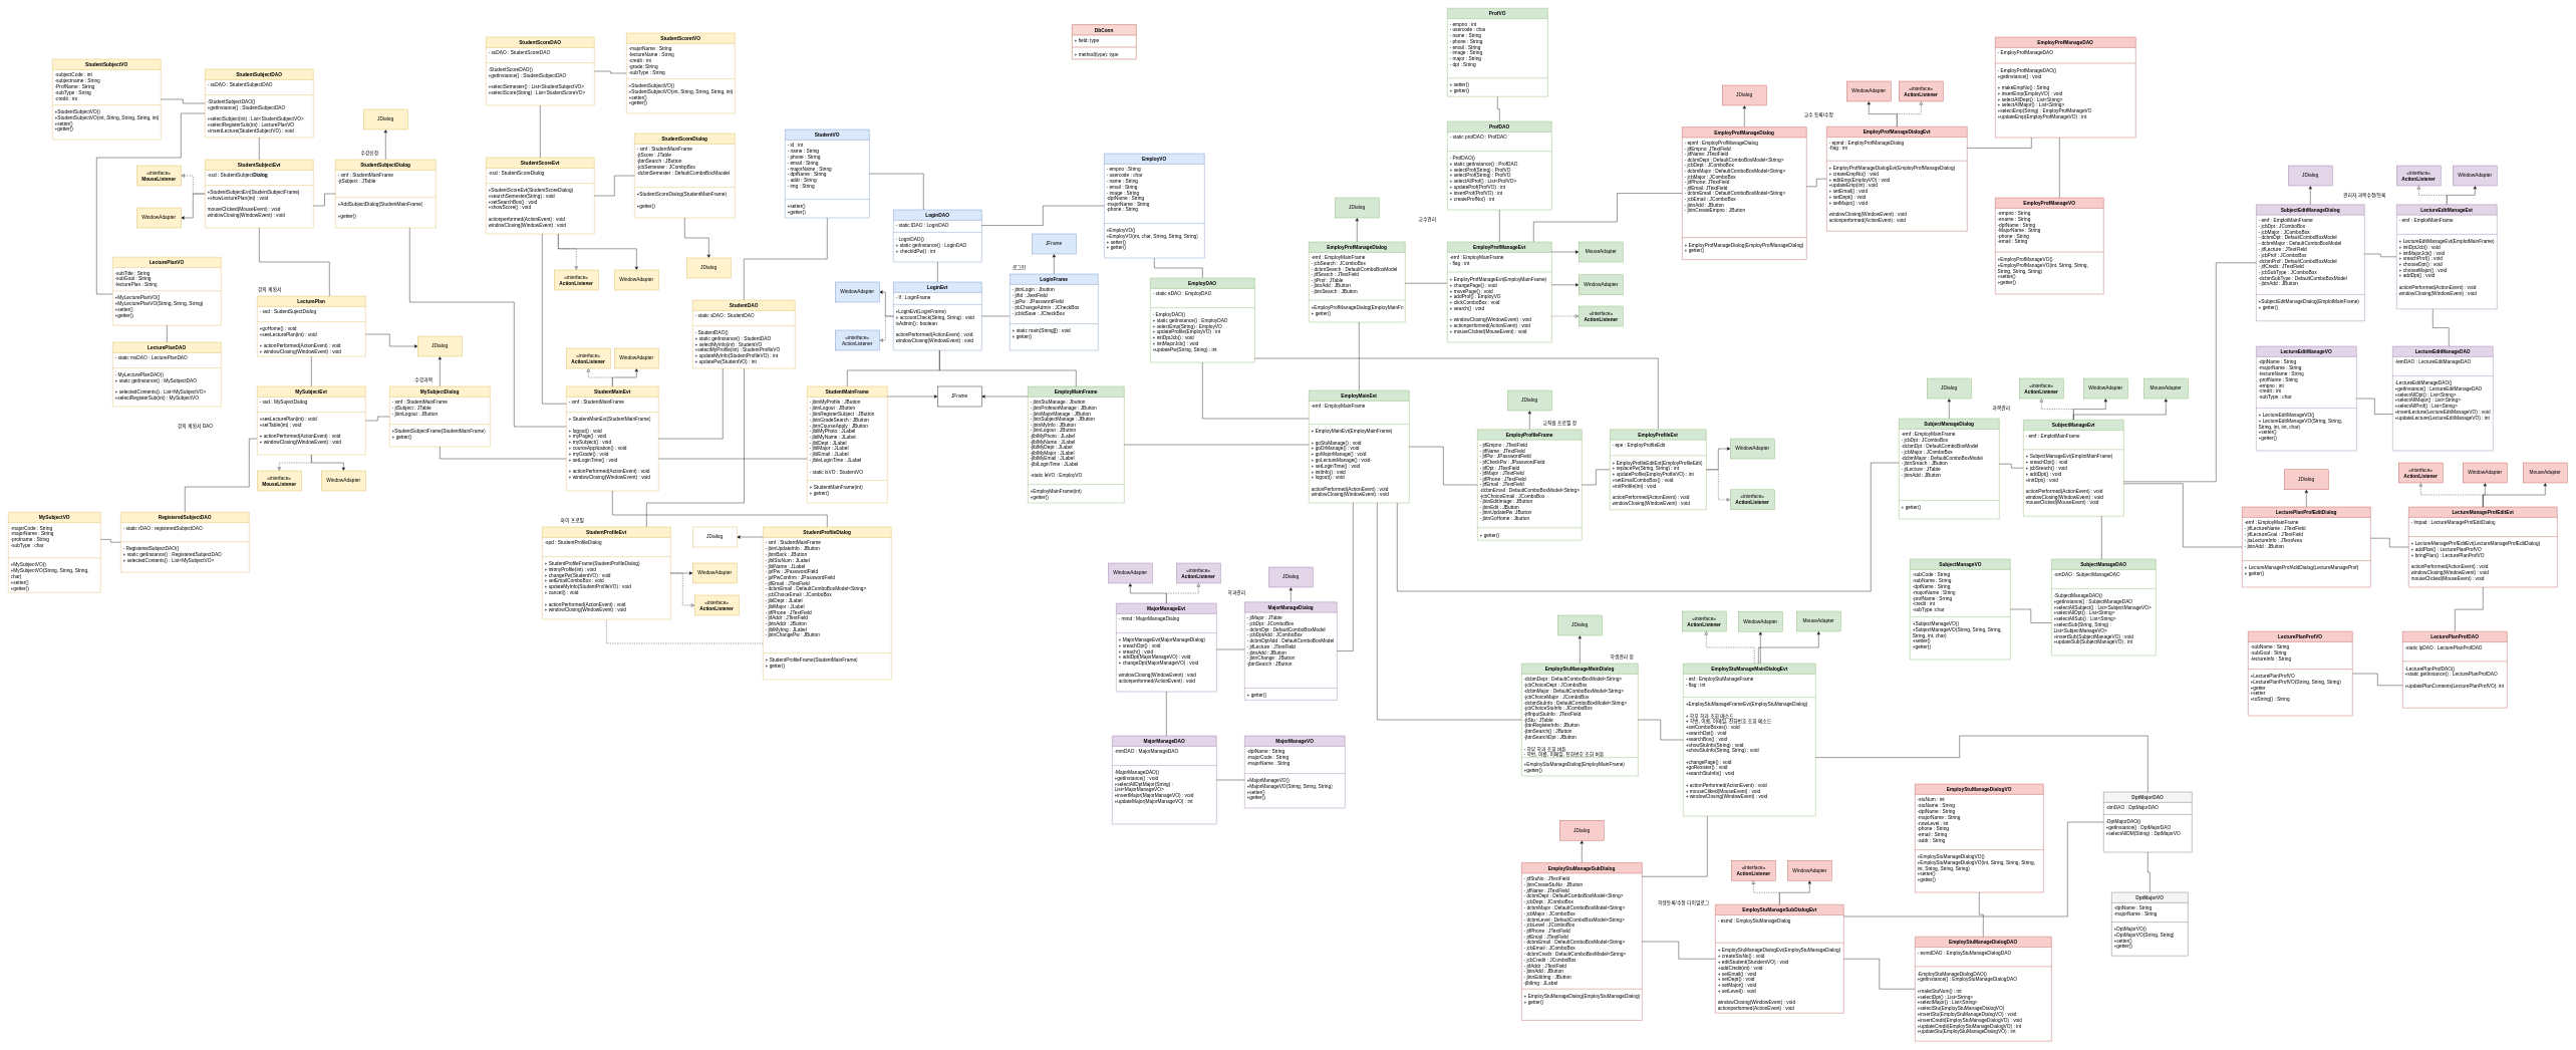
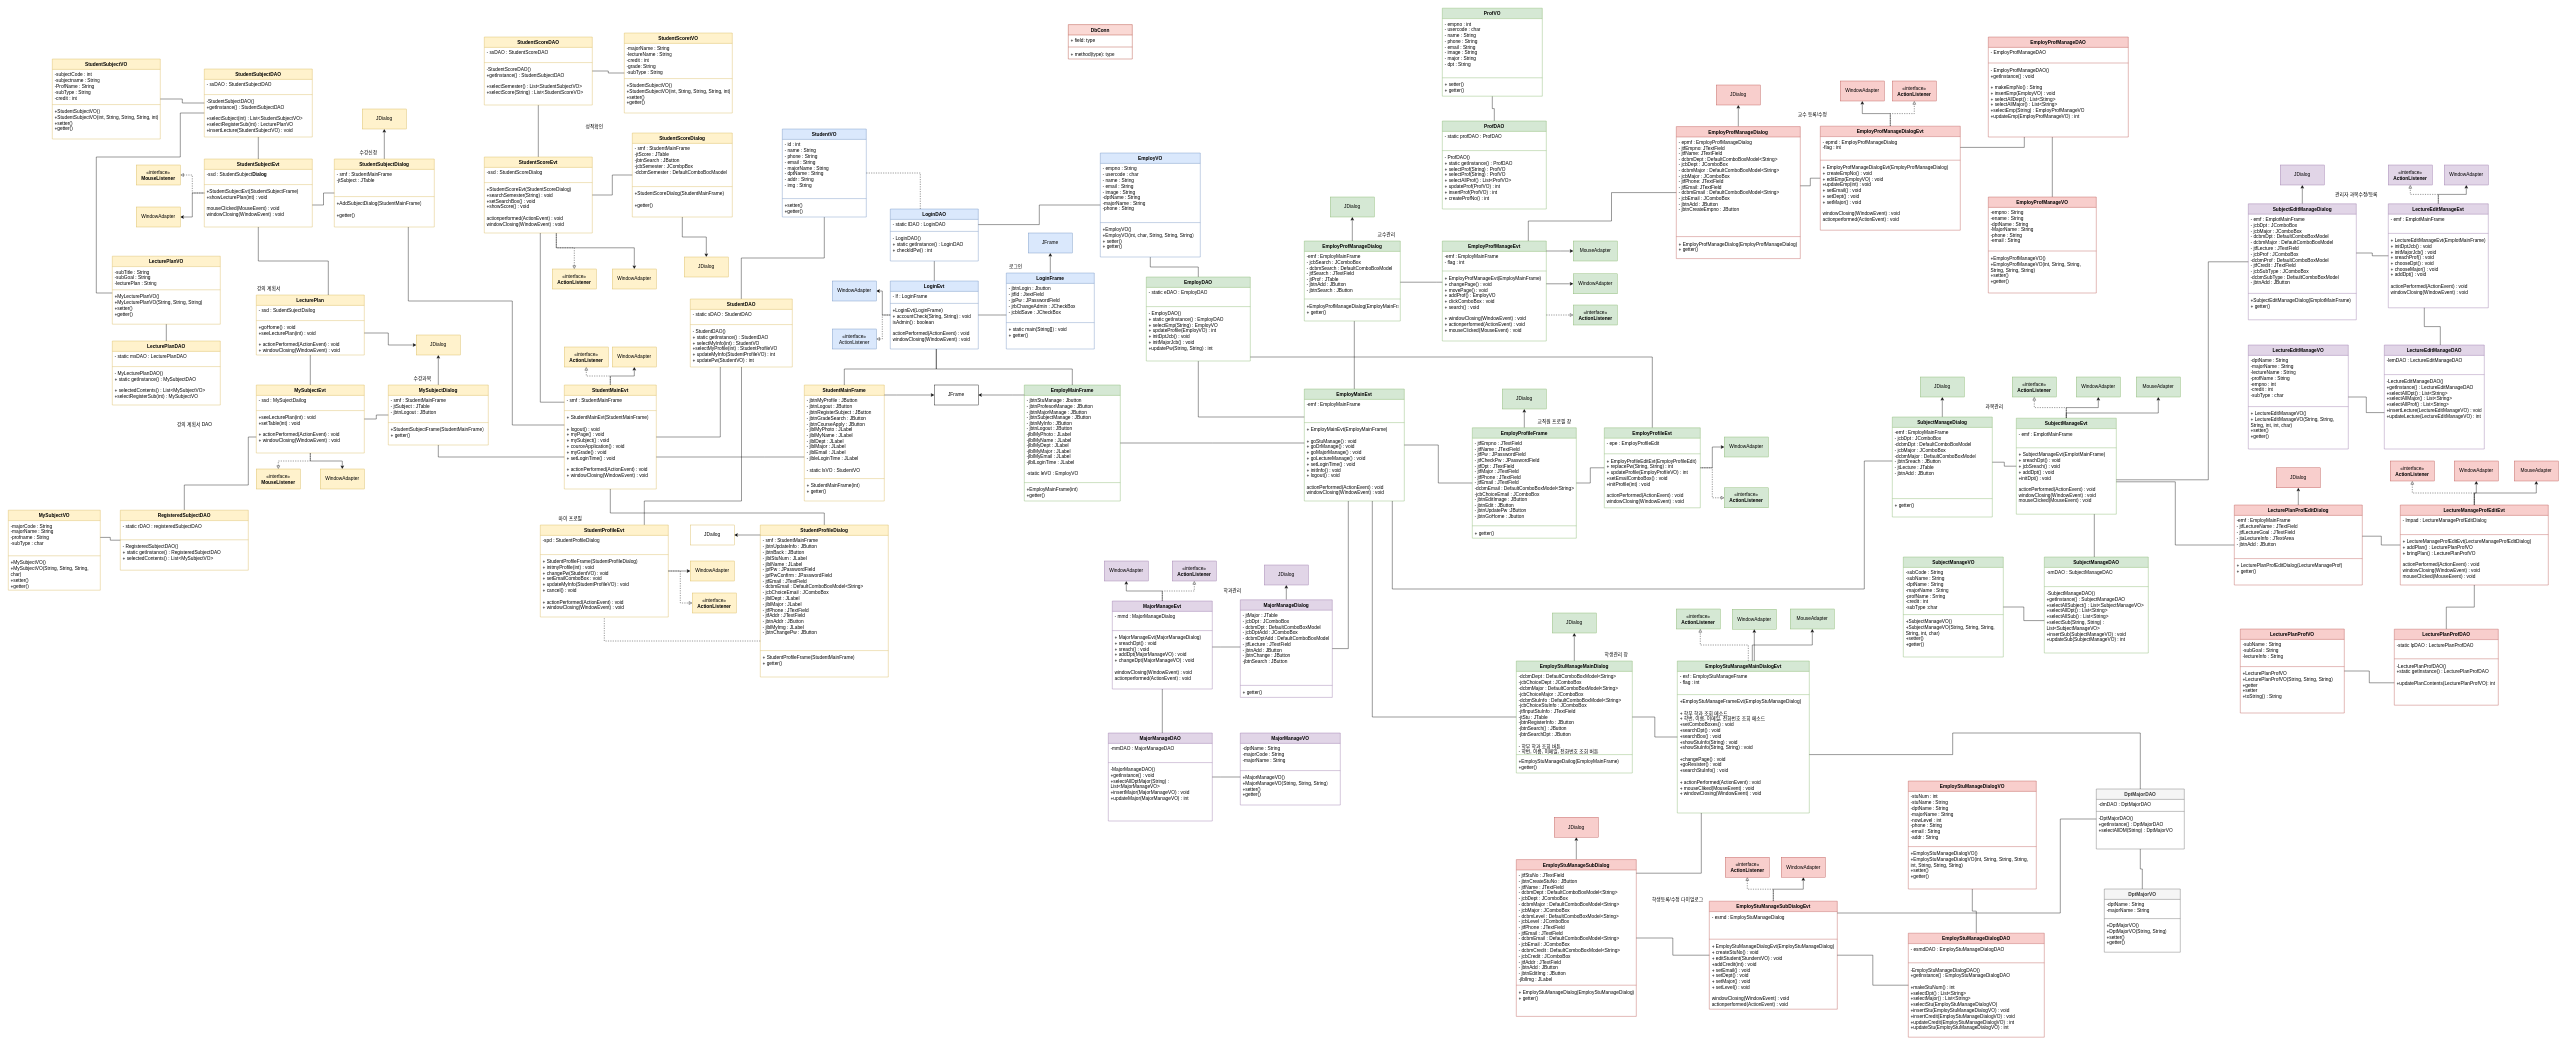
+ <mxCell id="167" value="성적확인" style="text;html=1;align=center;verticalAlign=middle;resizable=0;points=[];autosize=1;strokeColor=none;fillColor=none;fontColor=#000000;labelBackgroundColor=none;" parent="1" vertex="1"><mxGeometry x="1450" y="302" width="70" height="30" as="geometry" /></mxCell>
- <mxCell id="428" style="edgeStyle=orthogonalEdgeStyle;rounded=0;orthogonalLoop=1;jettySize=auto;html=1;endArrow=none;endFill=0;" edge="1" parent="1" source="12" target="424"><mxGeometry relative="1" as="geometry"><Array as="points"><mxPoint x="2300" y="432" /></Array></mxGeometry></mxCell>
+ <mxCell id="428" style="edgeStyle=orthogonalEdgeStyle;rounded=0;orthogonalLoop=1;jettySize=auto;html=1;endArrow=none;endFill=0;dashed=1;" edge="1" parent="1" source="12" target="424"><mxGeometry relative="1" as="geometry"><Array as="points"><mxPoint x="2300" y="432" /></Array></mxGeometry></mxCell>
- <mxCell id="239" value="교수관리" style="text;html=1;align=center;verticalAlign=middle;resizable=0;points=[];autosize=1;strokeColor=none;fillColor=none;fontColor=#000000;labelBackgroundColor=none;" parent="1" vertex="1"><mxGeometry x="3520" y="532" width="70" height="30" as="geometry" /></mxCell>
+ <mxCell id="239" value="교수관리" style="text;html=1;align=center;verticalAlign=middle;resizable=0;points=[];autosize=1;strokeColor=none;fillColor=none;fontColor=#000000;labelBackgroundColor=none;" parent="1" vertex="1"><mxGeometry x="3430" y="572" width="70" height="30" as="geometry" /></mxCell>
- <mxCell id="245" style="edgeStyle=orthogonalEdgeStyle;rounded=0;orthogonalLoop=1;jettySize=auto;html=1;endArrow=none;endFill=0;fontColor=#000000;labelBackgroundColor=none;" parent="1" source="247" target="259" edge="1"><mxGeometry relative="1" as="geometry"><Array as="points"><mxPoint x="3735" y="442" /><mxPoint x="3735" y="442" /></Array></mxGeometry></mxCell>
- <mxCell id="380" value="+&amp;nbsp;LectureManageProfAddDialog(LectureManageProf)&lt;br&gt;+ getter()" style="text;strokeColor=none;fillColor=none;align=left;verticalAlign=top;spacingLeft=4;spacingRight=4;overflow=hidden;rotatable=0;points=[[0,0.5],[1,0.5]];portConstraint=eastwest;whiteSpace=wrap;html=1;fontColor=#000000;labelBackgroundColor=none;" parent="377" vertex="1"><mxGeometry y="138" width="320" height="62" as="geometry" /></mxCell>
+ <mxCell id="380" value="+&amp;nbsp;LecturePlanProfEditDialog(LectureManageProf)&lt;br&gt;+ getter()" style="text;strokeColor=none;fillColor=none;align=left;verticalAlign=top;spacingLeft=4;spacingRight=4;overflow=hidden;rotatable=0;points=[[0,0.5],[1,0.5]];portConstraint=eastwest;whiteSpace=wrap;html=1;fontColor=#000000;labelBackgroundColor=none;" parent="377" vertex="1"><mxGeometry y="138" width="320" height="62" as="geometry" /></mxCell>
